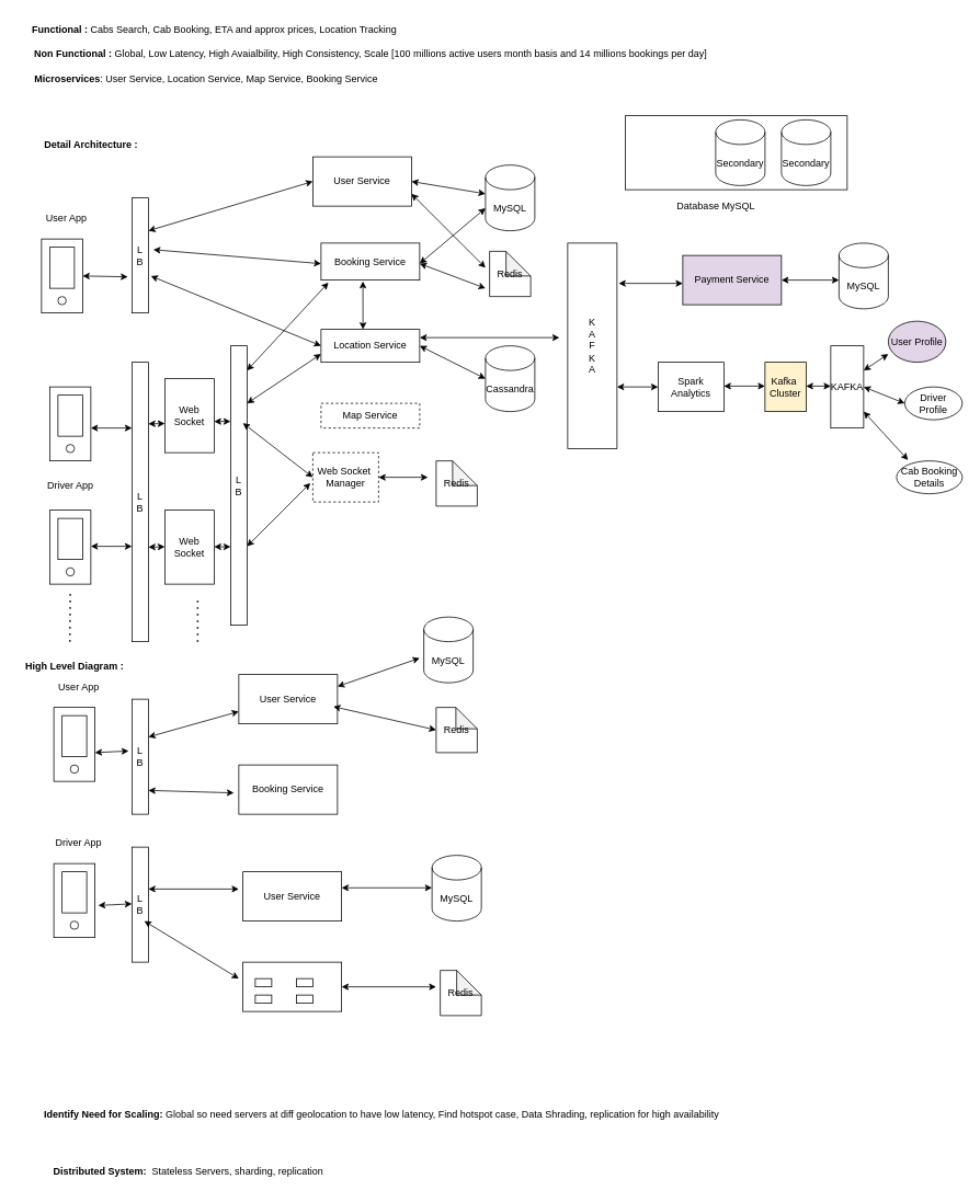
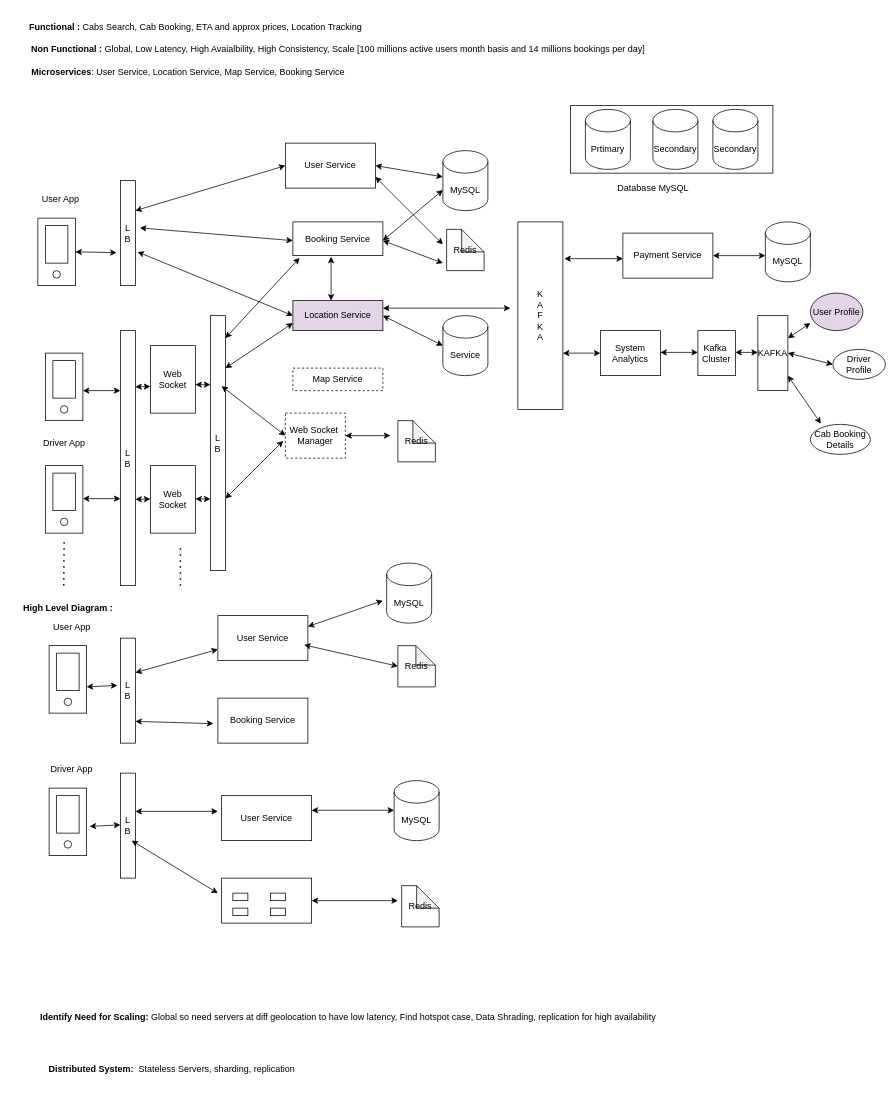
- <mxCell id="109" value="&lt;b&gt;Detail Architecture :&lt;/b&gt;" style="text;html=1;align=center;verticalAlign=middle;resizable=0;points=[];autosize=1;strokeColor=none;fillColor=none;" vertex="1" parent="1"><mxGeometry x="40" y="160" width="140" height="30" as="geometry" /></mxCell>
+ <mxCell id="66" value="Prtimary" style="shape=cylinder3;whiteSpace=wrap;html=1;boundedLbl=1;backgroundOutline=1;size=15;" vertex="1" parent="1"><mxGeometry x="780" y="145" width="60" height="80" as="geometry" /></mxCell>
- <mxCell id="42" value="Payment Service" style="rounded=0;whiteSpace=wrap;html=1;fillColor=#e1d5e7;" vertex="1" parent="1"><mxGeometry x="830" y="310" width="120" height="60" as="geometry" /></mxCell>
+ <mxCell id="42" value="Payment Service" style="rounded=0;whiteSpace=wrap;html=1;" vertex="1" parent="1"><mxGeometry x="830" y="310" width="120" height="60" as="geometry" /></mxCell>
- <mxCell id="27" value="Location Service" style="rounded=0;whiteSpace=wrap;html=1;" vertex="1" parent="1"><mxGeometry x="390" y="400" width="120" height="40" as="geometry" /></mxCell>
+ <mxCell id="27" value="Location Service" style="rounded=0;whiteSpace=wrap;html=1;fillColor=#e1d5e7;" vertex="1" parent="1"><mxGeometry x="390" y="400" width="120" height="40" as="geometry" /></mxCell>
- <mxCell id="46" value="Spark Analytics" style="rounded=0;whiteSpace=wrap;html=1;" vertex="1" parent="1"><mxGeometry x="800" y="440" width="80" height="60" as="geometry" /></mxCell>
+ <mxCell id="46" value="System Analytics" style="rounded=0;whiteSpace=wrap;html=1;" vertex="1" parent="1"><mxGeometry x="800" y="440" width="80" height="60" as="geometry" /></mxCell>
- <mxCell id="47" value="Kafka&amp;nbsp;&lt;br&gt;Cluster" style="rounded=0;whiteSpace=wrap;html=1;fillColor=#fff2cc;" vertex="1" parent="1"><mxGeometry x="930" y="440" width="50" height="60" as="geometry" /></mxCell>
+ <mxCell id="47" value="Kafka&amp;nbsp;&lt;br&gt;Cluster" style="rounded=0;whiteSpace=wrap;html=1;" vertex="1" parent="1"><mxGeometry x="930" y="440" width="50" height="60" as="geometry" /></mxCell>
- <mxCell id="28" value="Cassandra" style="shape=cylinder3;whiteSpace=wrap;html=1;boundedLbl=1;backgroundOutline=1;size=15;" vertex="1" parent="1"><mxGeometry x="590" y="420" width="60" height="80" as="geometry" /></mxCell>
+ <mxCell id="28" value="Service" style="shape=cylinder3;whiteSpace=wrap;html=1;boundedLbl=1;backgroundOutline=1;size=15;" vertex="1" parent="1"><mxGeometry x="590" y="420" width="60" height="80" as="geometry" /></mxCell>
- <mxCell id="50" value="Driver Profile" style="ellipse;whiteSpace=wrap;html=1;" vertex="1" parent="1"><mxGeometry x="1100" y="470" width="70" height="40" as="geometry" /></mxCell>
+ <mxCell id="50" value="Driver Profile" style="ellipse;whiteSpace=wrap;html=1;" vertex="1" parent="1"><mxGeometry x="1110" y="465" width="70" height="40" as="geometry" /></mxCell>
- <mxCell id="51" value="Cab Booking Details" style="ellipse;whiteSpace=wrap;html=1;" vertex="1" parent="1"><mxGeometry x="1090" y="560" width="80" height="40" as="geometry" /></mxCell>
+ <mxCell id="51" value="Cab Booking Details" style="ellipse;whiteSpace=wrap;html=1;" vertex="1" parent="1"><mxGeometry x="1080" y="565" width="80" height="40" as="geometry" /></mxCell>
